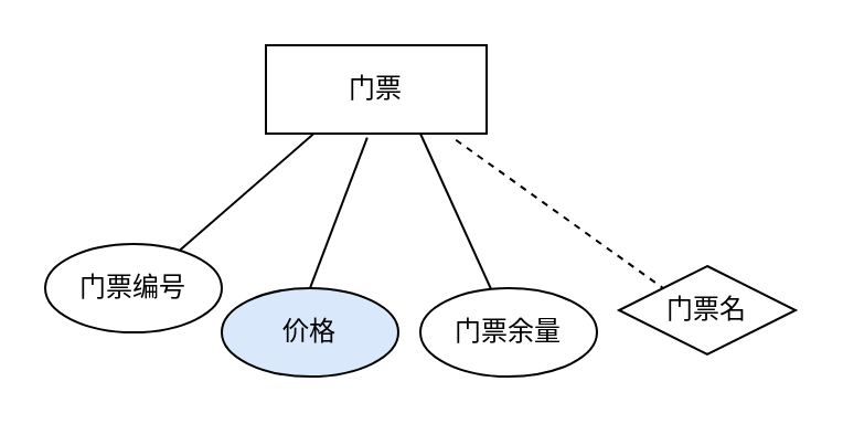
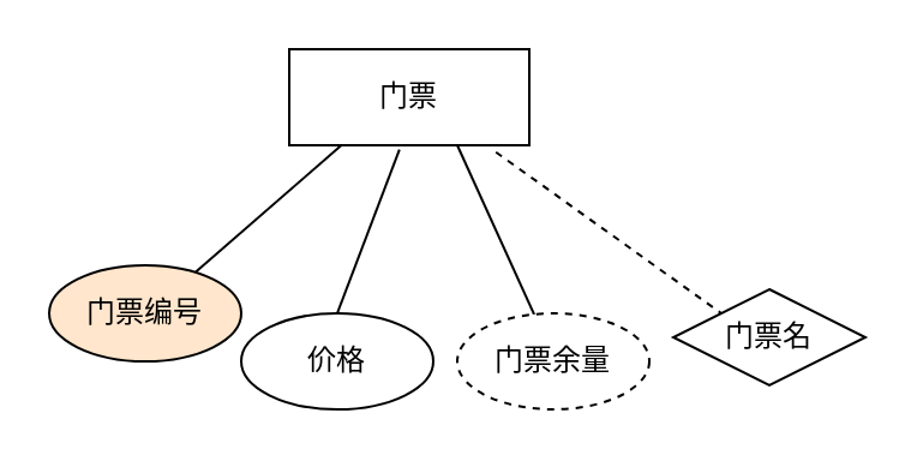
- <mxCell id="7" value="门票编号" style="ellipse;whiteSpace=wrap;html=1;" vertex="1" parent="1"><mxGeometry x="20" y="110" width="80" height="40" as="geometry" /></mxCell>
+ <mxCell id="7" value="门票编号" style="ellipse;whiteSpace=wrap;html=1;fillColor=#ffe6cc;" vertex="1" parent="1"><mxGeometry x="20" y="110" width="80" height="40" as="geometry" /></mxCell>
- <mxCell id="8" value="价格" style="ellipse;whiteSpace=wrap;html=1;fillColor=#dae8fc;" vertex="1" parent="1"><mxGeometry x="100" y="130" width="80" height="40" as="geometry" /></mxCell>
+ <mxCell id="8" value="价格" style="ellipse;whiteSpace=wrap;html=1;" vertex="1" parent="1"><mxGeometry x="100" y="130" width="80" height="40" as="geometry" /></mxCell>
- <mxCell id="9" value="门票余量" style="ellipse;whiteSpace=wrap;html=1;" vertex="1" parent="1"><mxGeometry x="190" y="130" width="80" height="40" as="geometry" /></mxCell>
+ <mxCell id="9" value="门票余量" style="ellipse;whiteSpace=wrap;html=1;dashed=1;" vertex="1" parent="1"><mxGeometry x="190" y="130" width="80" height="40" as="geometry" /></mxCell>
